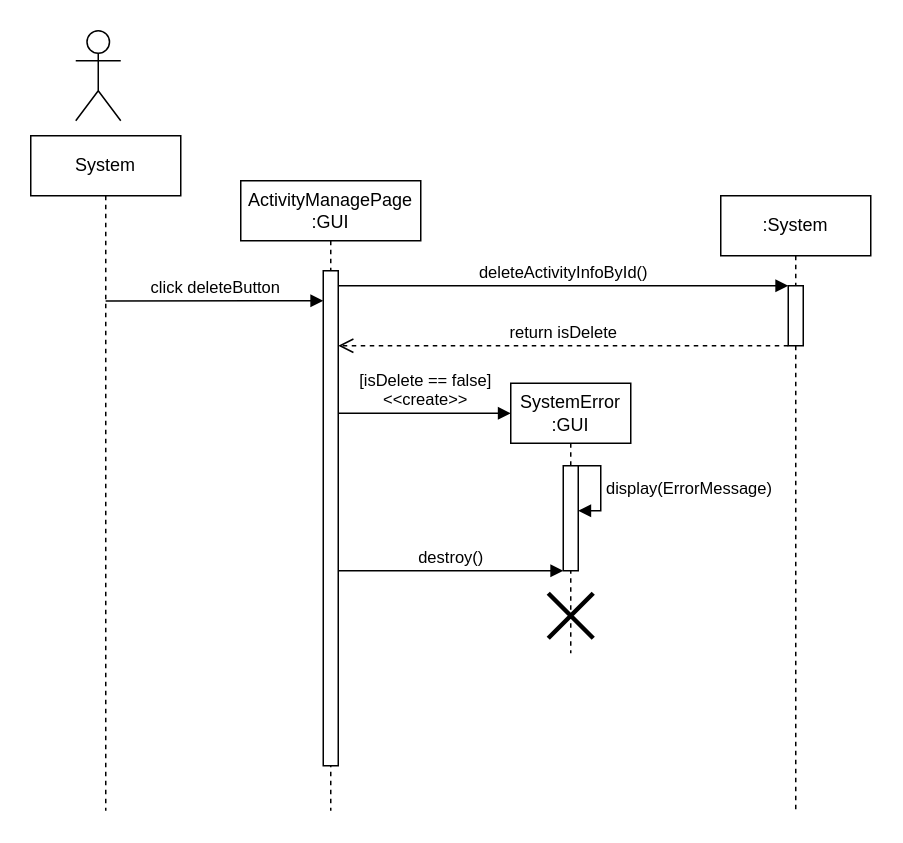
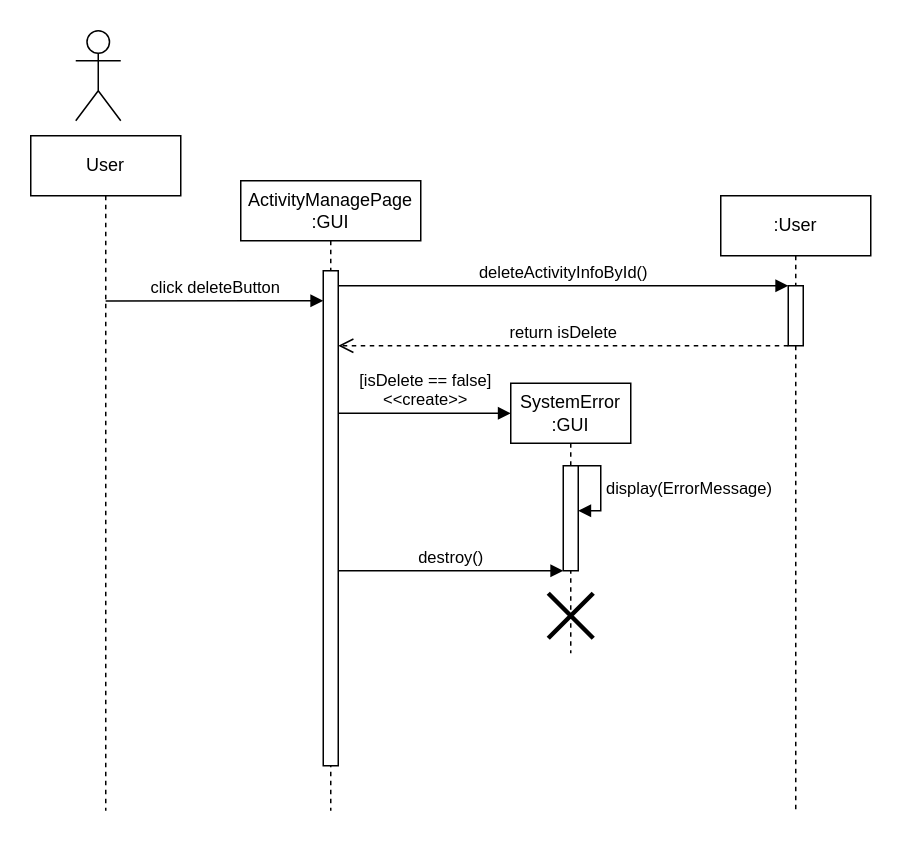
- <mxCell id="3" value="System" style="shape=umlLifeline;perimeter=lifelinePerimeter;whiteSpace=wrap;html=1;container=1;dropTarget=0;collapsible=0;recursiveResize=0;outlineConnect=0;portConstraint=eastwest;newEdgeStyle={&quot;edgeStyle&quot;:&quot;elbowEdgeStyle&quot;,&quot;elbow&quot;:&quot;vertical&quot;,&quot;curved&quot;:0,&quot;rounded&quot;:0};" vertex="1" parent="1"><mxGeometry x="20" y="90" width="100" height="450" as="geometry" /></mxCell>
+ <mxCell id="3" value="User" style="shape=umlLifeline;perimeter=lifelinePerimeter;whiteSpace=wrap;html=1;container=1;dropTarget=0;collapsible=0;recursiveResize=0;outlineConnect=0;portConstraint=eastwest;newEdgeStyle={&quot;edgeStyle&quot;:&quot;elbowEdgeStyle&quot;,&quot;elbow&quot;:&quot;vertical&quot;,&quot;curved&quot;:0,&quot;rounded&quot;:0};" vertex="1" parent="1"><mxGeometry x="20" y="90" width="100" height="450" as="geometry" /></mxCell>
- <mxCell id="7" value=":System" style="shape=umlLifeline;perimeter=lifelinePerimeter;whiteSpace=wrap;html=1;container=1;dropTarget=0;collapsible=0;recursiveResize=0;outlineConnect=0;portConstraint=eastwest;newEdgeStyle={&quot;edgeStyle&quot;:&quot;elbowEdgeStyle&quot;,&quot;elbow&quot;:&quot;vertical&quot;,&quot;curved&quot;:0,&quot;rounded&quot;:0};" vertex="1" parent="1"><mxGeometry x="480" y="130" width="100" height="410" as="geometry" /></mxCell>
+ <mxCell id="7" value=":User" style="shape=umlLifeline;perimeter=lifelinePerimeter;whiteSpace=wrap;html=1;container=1;dropTarget=0;collapsible=0;recursiveResize=0;outlineConnect=0;portConstraint=eastwest;newEdgeStyle={&quot;edgeStyle&quot;:&quot;elbowEdgeStyle&quot;,&quot;elbow&quot;:&quot;vertical&quot;,&quot;curved&quot;:0,&quot;rounded&quot;:0};" vertex="1" parent="1"><mxGeometry x="480" y="130" width="100" height="410" as="geometry" /></mxCell>
